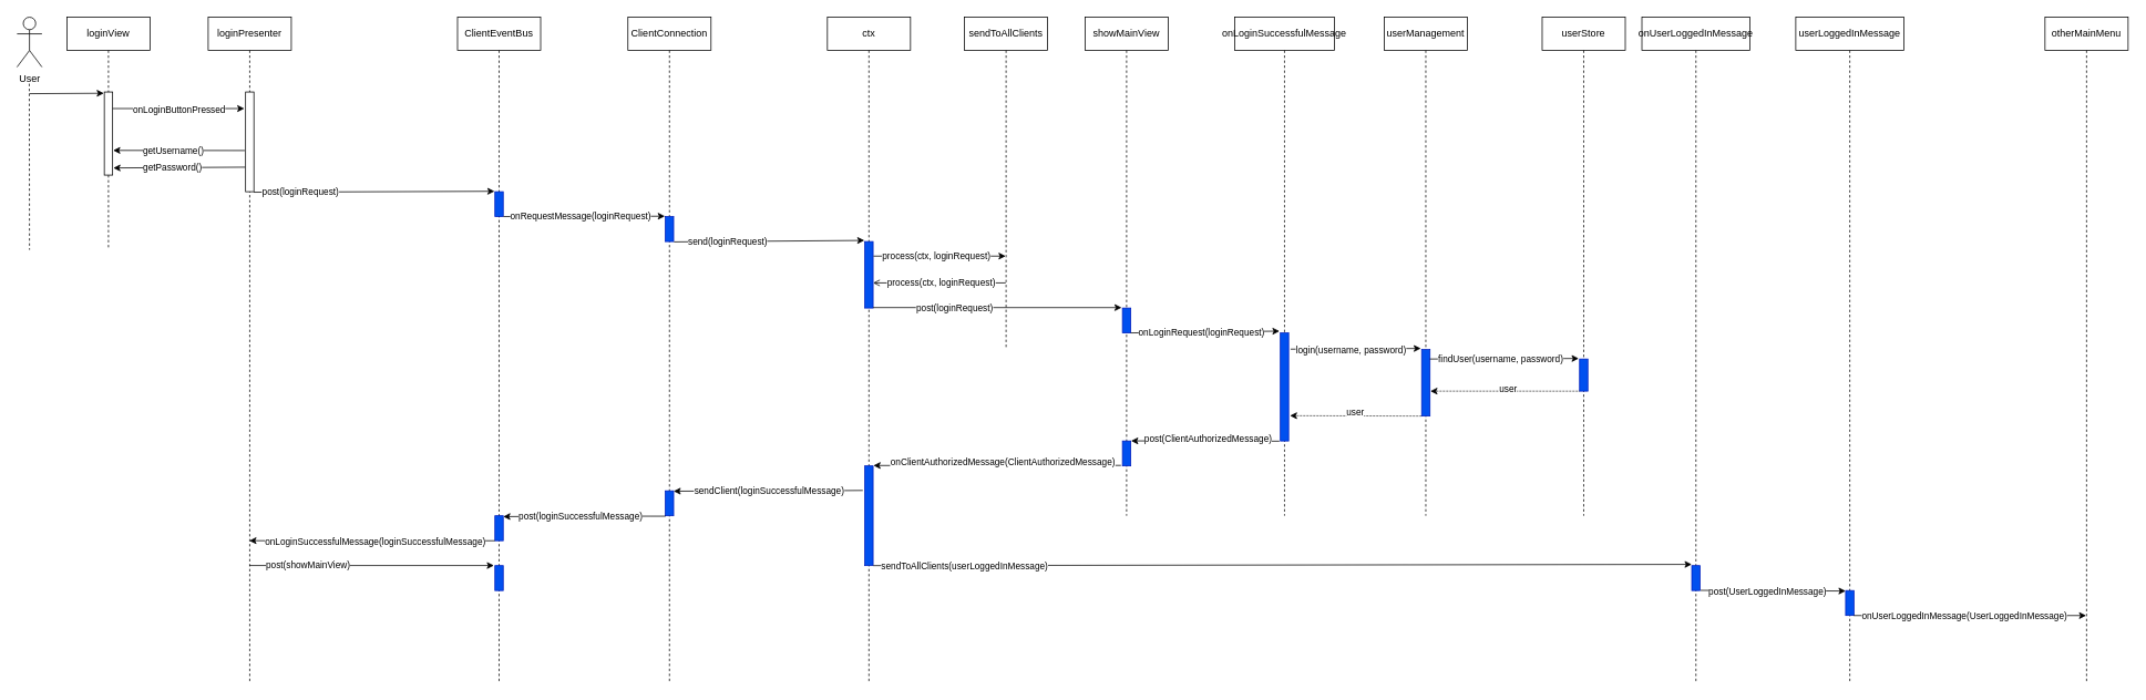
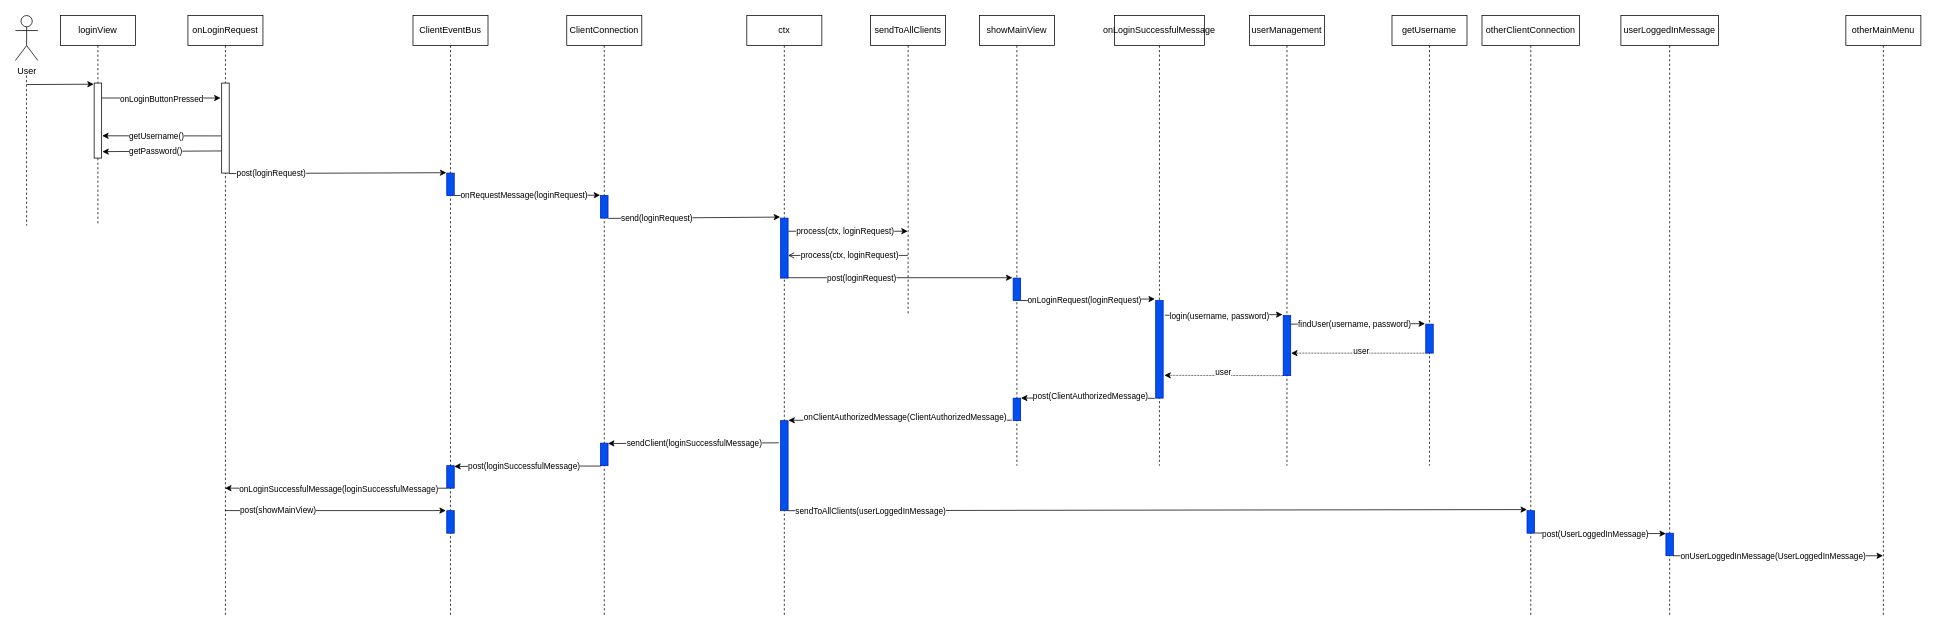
- <mxCell id="2" value="loginPresenter" style="shape=umlLifeline;perimeter=lifelinePerimeter;whiteSpace=wrap;html=1;container=1;collapsible=0;recursiveResize=0;outlineConnect=0;rounded=0;" parent="1" vertex="1"><mxGeometry x="250" y="20" width="100" height="800" as="geometry" /></mxCell>
+ <mxCell id="2" value="onLoginRequest" style="shape=umlLifeline;perimeter=lifelinePerimeter;whiteSpace=wrap;html=1;container=1;collapsible=0;recursiveResize=0;outlineConnect=0;rounded=0;" parent="1" vertex="1"><mxGeometry x="250" y="20" width="100" height="800" as="geometry" /></mxCell>
- <mxCell id="31" value="userStore" style="shape=umlLifeline;perimeter=lifelinePerimeter;whiteSpace=wrap;html=1;container=1;collapsible=0;recursiveResize=0;outlineConnect=0;rounded=0;" parent="1" vertex="1"><mxGeometry x="1855" y="20" width="100" height="600" as="geometry" /></mxCell>
+ <mxCell id="31" value="getUsername" style="shape=umlLifeline;perimeter=lifelinePerimeter;whiteSpace=wrap;html=1;container=1;collapsible=0;recursiveResize=0;outlineConnect=0;rounded=0;" parent="1" vertex="1"><mxGeometry x="1855" y="20" width="100" height="600" as="geometry" /></mxCell>
- <mxCell id="33" value="onUserLoggedInMessage" style="shape=umlLifeline;perimeter=lifelinePerimeter;whiteSpace=wrap;html=1;container=1;collapsible=0;recursiveResize=0;outlineConnect=0;rounded=0;" parent="1" vertex="1"><mxGeometry x="1975" y="20" width="130" height="800" as="geometry" /></mxCell>
+ <mxCell id="33" value="otherClientConnection" style="shape=umlLifeline;perimeter=lifelinePerimeter;whiteSpace=wrap;html=1;container=1;collapsible=0;recursiveResize=0;outlineConnect=0;rounded=0;" parent="1" vertex="1"><mxGeometry x="1975" y="20" width="130" height="800" as="geometry" /></mxCell>
